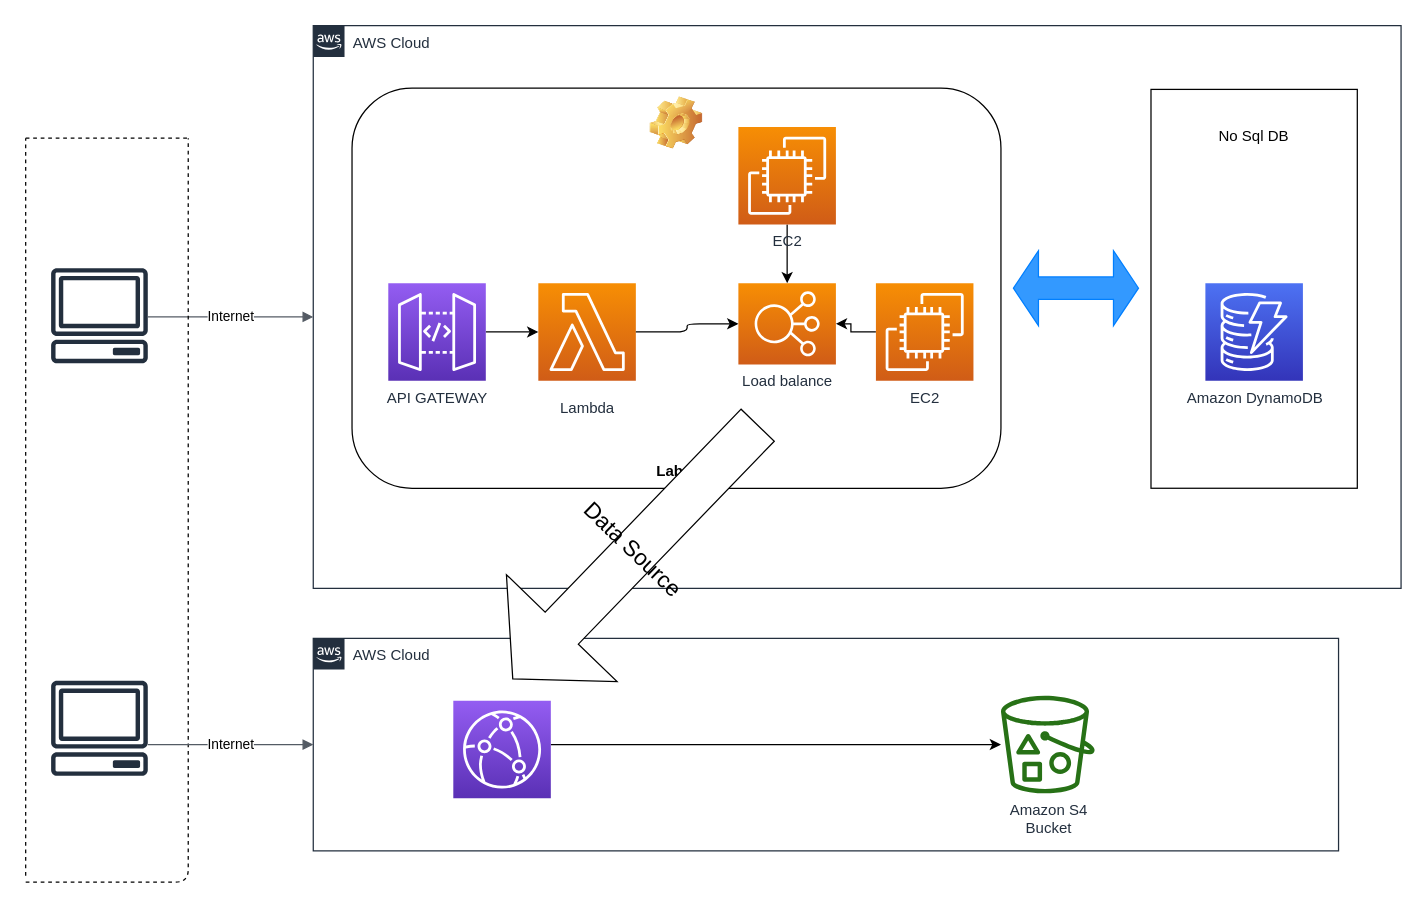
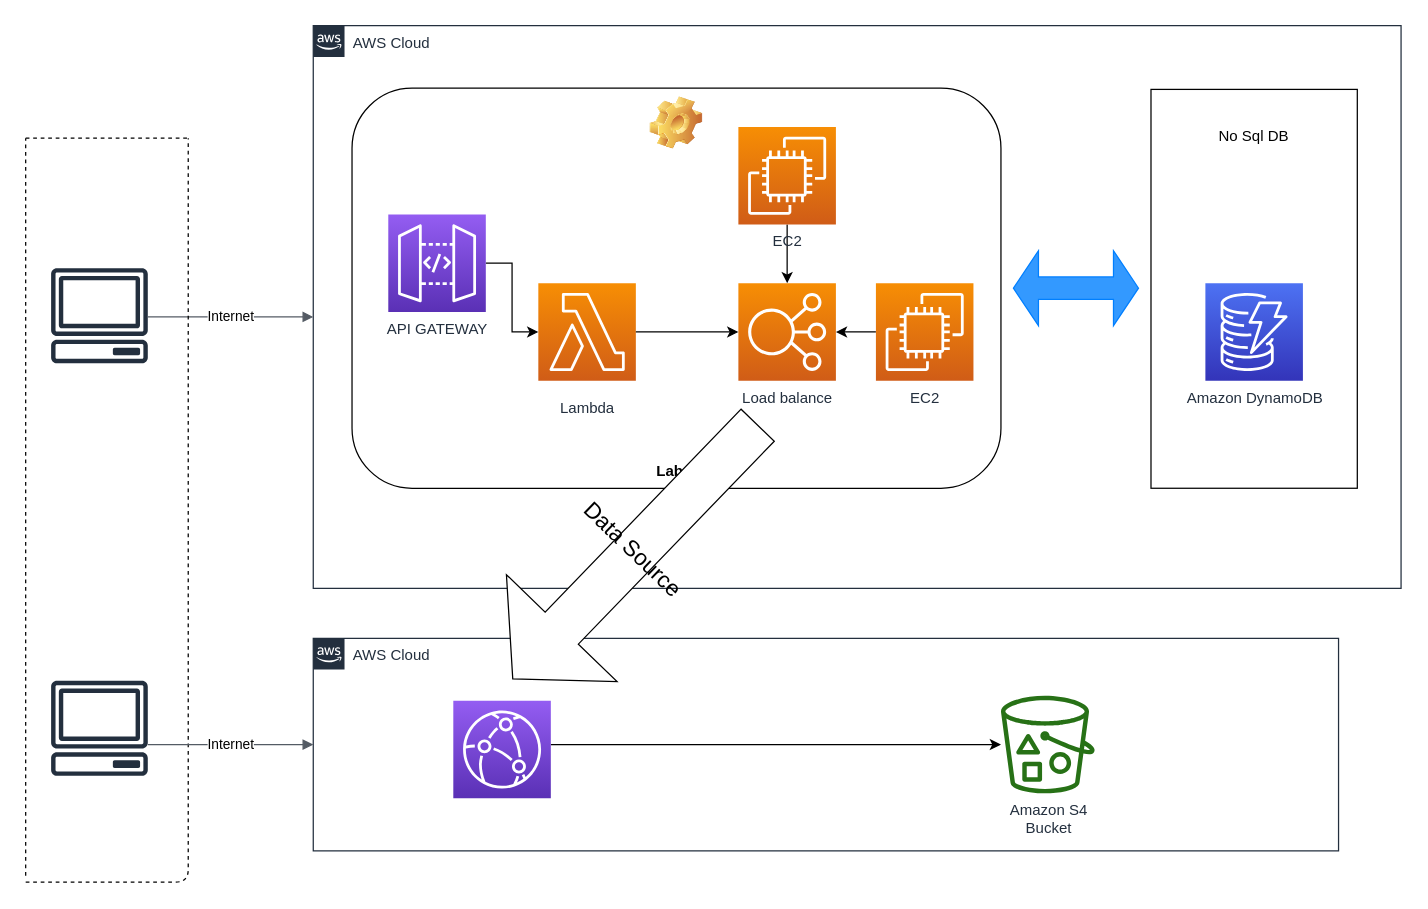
- <mxCell id="20" value="Load balance" style="outlineConnect=0;fontColor=#232F3E;gradientColor=#F78E04;gradientDirection=north;fillColor=#D05C17;strokeColor=#ffffff;dashed=0;verticalLabelPosition=bottom;verticalAlign=top;align=center;html=1;fontSize=12;fontStyle=0;aspect=fixed;shape=mxgraph.aws4.resourceIcon;resIcon=mxgraph.aws4.elastic_load_balancing;" vertex="1" parent="1"><mxGeometry x="590" y="226" width="78" height="65" as="geometry" /></mxCell>
+ <mxCell id="20" value="Load balance" style="outlineConnect=0;fontColor=#232F3E;gradientColor=#F78E04;gradientDirection=north;fillColor=#D05C17;strokeColor=#ffffff;dashed=0;verticalLabelPosition=bottom;verticalAlign=top;align=center;html=1;fontSize=12;fontStyle=0;aspect=fixed;shape=mxgraph.aws4.resourceIcon;resIcon=mxgraph.aws4.elastic_load_balancing;" vertex="1" parent="1"><mxGeometry x="590" y="226" width="78" height="78" as="geometry" /></mxCell>
- <mxCell id="22" value="API GATEWAY" style="outlineConnect=0;fontColor=#232F3E;gradientColor=#945DF2;gradientDirection=north;fillColor=#5A30B5;strokeColor=#ffffff;dashed=0;verticalLabelPosition=bottom;verticalAlign=top;align=center;html=1;fontSize=12;fontStyle=0;aspect=fixed;shape=mxgraph.aws4.resourceIcon;resIcon=mxgraph.aws4.api_gateway;" vertex="1" parent="1"><mxGeometry x="310" y="226" width="78" height="78" as="geometry" /></mxCell>
+ <mxCell id="22" value="API GATEWAY" style="outlineConnect=0;fontColor=#232F3E;gradientColor=#945DF2;gradientDirection=north;fillColor=#5A30B5;strokeColor=#ffffff;dashed=0;verticalLabelPosition=bottom;verticalAlign=top;align=center;html=1;fontSize=12;fontStyle=0;aspect=fixed;shape=mxgraph.aws4.resourceIcon;resIcon=mxgraph.aws4.api_gateway;" vertex="1" parent="1"><mxGeometry x="310" y="171" width="78" height="78" as="geometry" /></mxCell>
